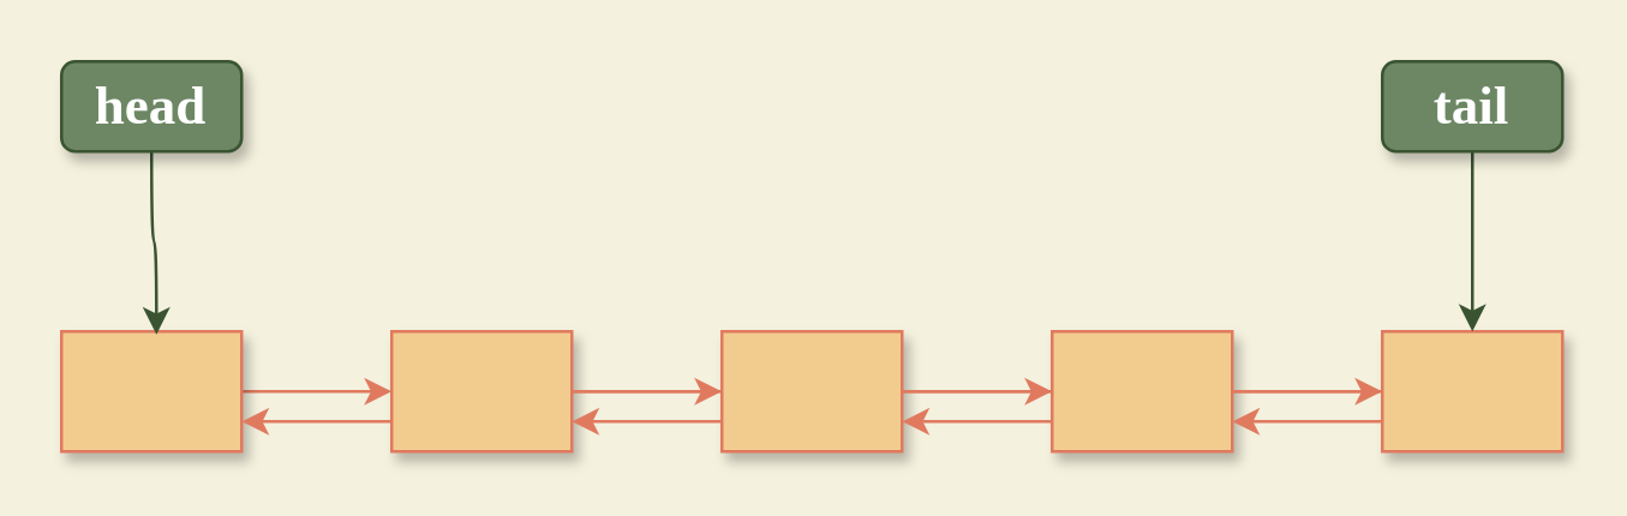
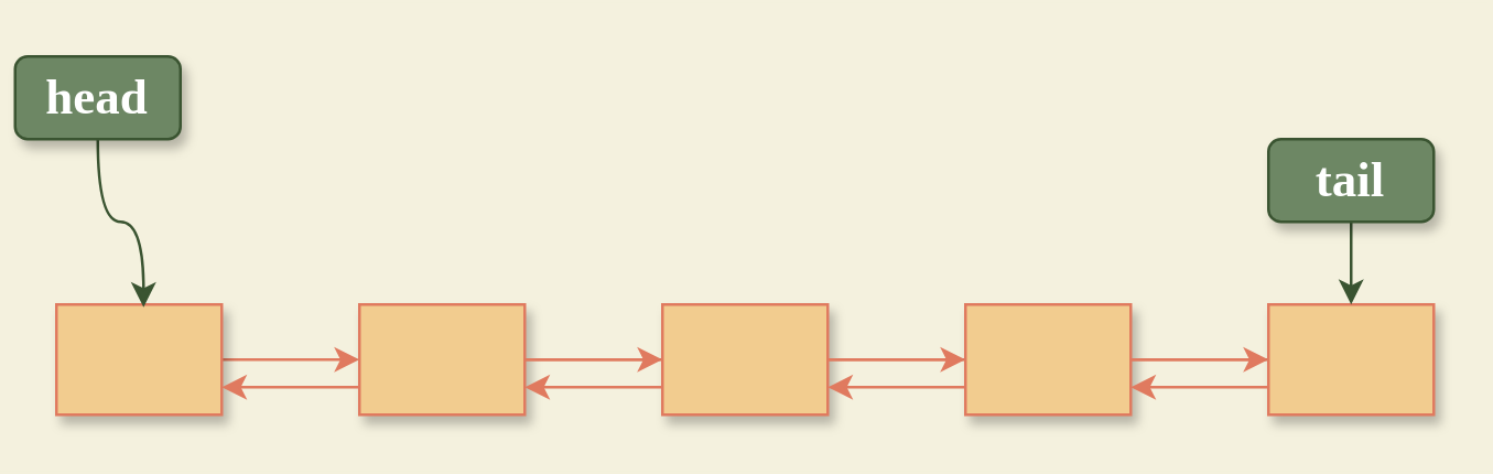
- <mxCell id="29" value="&lt;font style=&quot;font-size: 18px;&quot; face=&quot;Comic Sans MS&quot;&gt;&lt;b&gt;head&lt;/b&gt;&lt;/font&gt;" style="text;html=1;strokeColor=#3A5431;fillColor=#6d8764;align=center;verticalAlign=middle;whiteSpace=wrap;rounded=1;shadow=1;fontColor=#ffffff;" parent="1" vertex="1"><mxGeometry x="20" y="20" width="60" height="30" as="geometry" /></mxCell>
+ <mxCell id="29" value="&lt;font style=&quot;font-size: 18px;&quot; face=&quot;Comic Sans MS&quot;&gt;&lt;b&gt;head&lt;/b&gt;&lt;/font&gt;" style="text;html=1;strokeColor=#3A5431;fillColor=#6d8764;align=center;verticalAlign=middle;whiteSpace=wrap;rounded=1;shadow=1;fontColor=#ffffff;" parent="1" vertex="1"><mxGeometry x="5" y="20" width="60" height="30" as="geometry" /></mxCell>
- <mxCell id="31" value="&lt;font style=&quot;font-size: 18px;&quot; face=&quot;Comic Sans MS&quot;&gt;&lt;b&gt;tail&lt;/b&gt;&lt;/font&gt;" style="text;html=1;strokeColor=#3A5431;fillColor=#6d8764;align=center;verticalAlign=middle;whiteSpace=wrap;rounded=1;shadow=1;fontColor=#ffffff;" parent="1" vertex="1"><mxGeometry x="460" y="20" width="60" height="30" as="geometry" /></mxCell>
+ <mxCell id="31" value="&lt;font style=&quot;font-size: 18px;&quot; face=&quot;Comic Sans MS&quot;&gt;&lt;b&gt;tail&lt;/b&gt;&lt;/font&gt;" style="text;html=1;strokeColor=#3A5431;fillColor=#6d8764;align=center;verticalAlign=middle;whiteSpace=wrap;rounded=1;shadow=1;fontColor=#ffffff;" parent="1" vertex="1"><mxGeometry x="460" y="50" width="60" height="30" as="geometry" /></mxCell>
